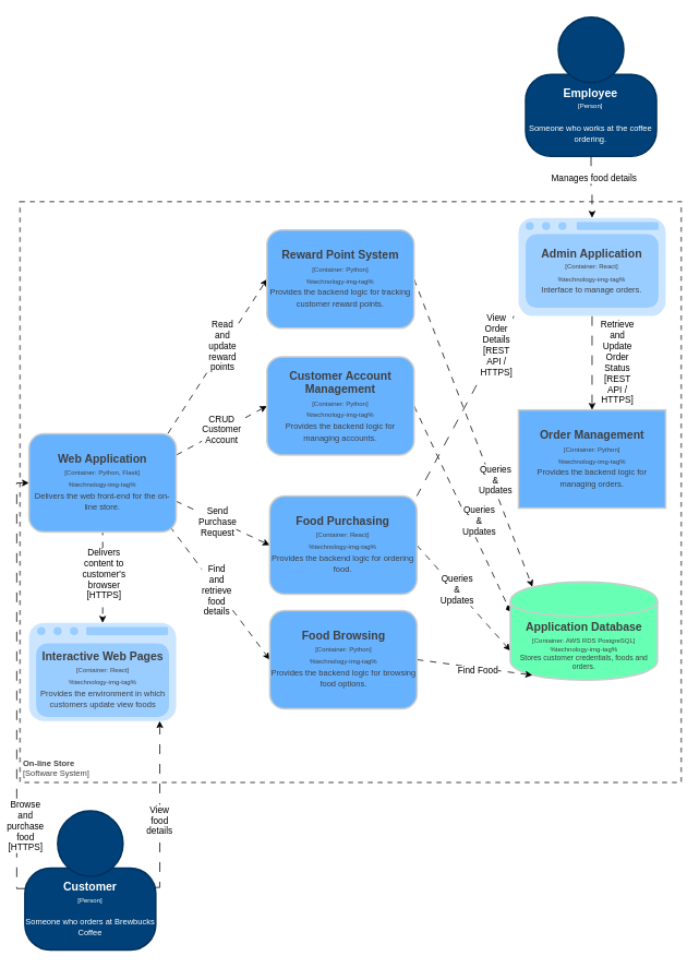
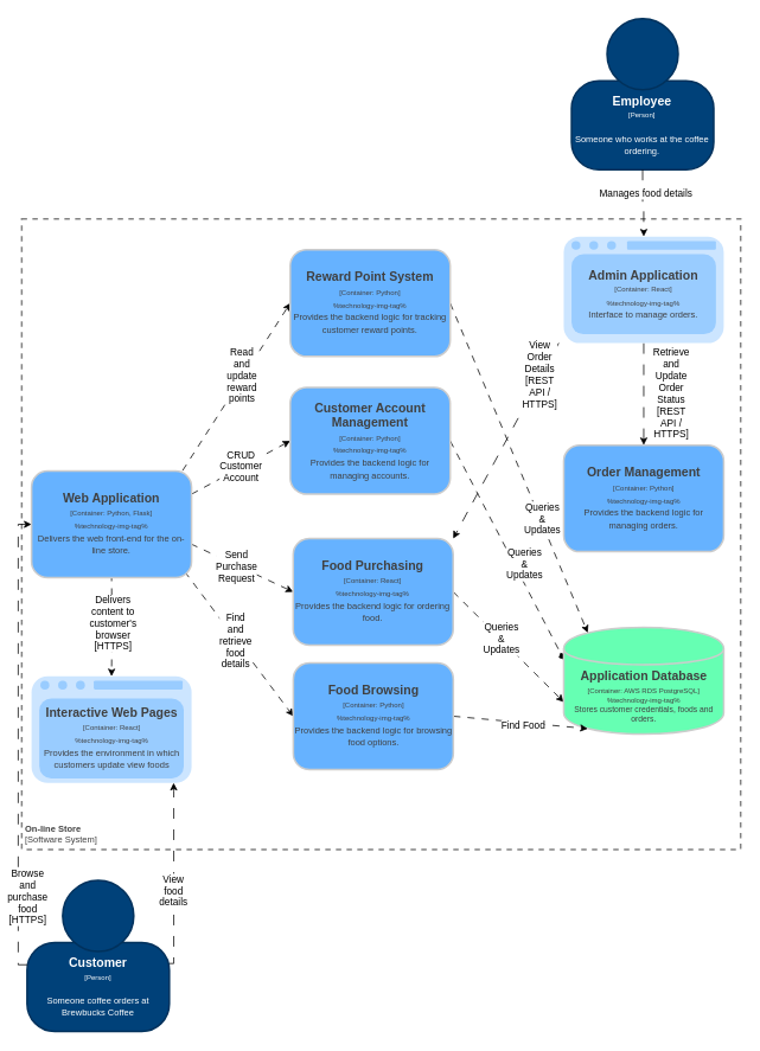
- <mxCell id="53" value="&lt;div&gt;&lt;span style=&quot;font-size: 14px&quot;&gt;&lt;b&gt;Order Management&lt;/b&gt;&lt;/span&gt;&lt;/div&gt;&lt;div&gt;&lt;span style=&quot;font-size: 8px&quot;&gt;[Container: Python]&lt;/span&gt;&lt;/div&gt;&lt;div&gt;&lt;span style=&quot;font-size: 8px&quot;&gt;%technology-img-tag%&lt;/span&gt;&lt;/div&gt;&lt;div&gt;&lt;font size=&quot;1&quot;&gt;Provides the backend logic for managing orders.&lt;/font&gt;&lt;/div&gt;" style="whiteSpace=wrap;html=1;fillColor=#66B2FF;fontColor=#404040;strokeColor=#CCCCCC;resizable=0;rotatable=0;strokeWidth=2;metaEdit=1;allowArrows=0;rounded=0;" parent="1" vertex="1"><mxGeometry x="633.72" y="500" width="180" height="120" as="geometry" /></mxCell>
+ <mxCell id="53" value="&lt;div&gt;&lt;span style=&quot;font-size: 14px&quot;&gt;&lt;b&gt;Order Management&lt;/b&gt;&lt;/span&gt;&lt;/div&gt;&lt;div&gt;&lt;span style=&quot;font-size: 8px&quot;&gt;[Container: Python]&lt;/span&gt;&lt;/div&gt;&lt;div&gt;&lt;span style=&quot;font-size: 8px&quot;&gt;%technology-img-tag%&lt;/span&gt;&lt;/div&gt;&lt;div&gt;&lt;font size=&quot;1&quot;&gt;Provides the backend logic for managing orders.&lt;/font&gt;&lt;/div&gt;" style="rounded=1;whiteSpace=wrap;html=1;fillColor=#66B2FF;fontColor=#404040;strokeColor=#CCCCCC;resizable=0;rotatable=0;strokeWidth=2;metaEdit=1;allowArrows=0;" parent="1" vertex="1"><mxGeometry x="633.72" y="500" width="180" height="120" as="geometry" /></mxCell>
- <mxCell id="50" style="rounded=0;orthogonalLoop=1;jettySize=auto;html=1;entryX=1;entryY=0;entryDx=0;entryDy=0;dashed=1;dashPattern=12 12;exitX=0.747;exitY=0.197;exitDx=0;exitDy=0;exitPerimeter=0;endArrow=none;" parent="1" source="5" target="37" edge="1"><mxGeometry relative="1" as="geometry"><mxPoint x="685" y="385.21" as="sourcePoint" /></mxGeometry></mxCell>
+ <mxCell id="50" style="rounded=0;orthogonalLoop=1;jettySize=auto;html=1;entryX=1;entryY=0;entryDx=0;entryDy=0;dashed=1;dashPattern=12 12;exitX=0.747;exitY=0.197;exitDx=0;exitDy=0;exitPerimeter=0;" parent="1" source="5" target="37" edge="1"><mxGeometry relative="1" as="geometry"><mxPoint x="685" y="385.21" as="sourcePoint" /></mxGeometry></mxCell>
- <mxCell id="20" value="&lt;div&gt;&lt;b style=&quot;font-size: 14px&quot;&gt;Application Database&lt;/b&gt;&lt;br&gt;&lt;/div&gt;&lt;div style=&quot;font-size: 12px&quot;&gt;&lt;font style=&quot;font-size: 8px&quot;&gt;[Container: AWS RDS PostgreSQL]&lt;/font&gt;&lt;/div&gt;&lt;div style=&quot;font-size: 8px&quot;&gt;&lt;font style=&quot;line-height: 9.6px&quot;&gt;%technology-img-tag%&lt;br&gt;&lt;/font&gt;&lt;/div&gt;&lt;div&gt;&lt;font&gt;Stores customer credentials, foods and orders.&lt;/font&gt;&lt;/div&gt;" style="shape=cylinder;whiteSpace=wrap;html=1;boundedLbl=1;backgroundOutline=1;strokeColor=#CCCCCC;strokeWidth=2;fillColor=#66FFB3;fontSize=9;fontColor=#404040;align=center;resizable=0;rotatable=0;verticalAlign=middle;spacing=2;metaEdit=1;allowArrows=0;" parent="1" vertex="1"><mxGeometry x="623.72" y="710.21" width="180" height="120" as="geometry" /></mxCell>
+ <mxCell id="20" value="&lt;div&gt;&lt;b style=&quot;font-size: 14px&quot;&gt;Application Database&lt;/b&gt;&lt;br&gt;&lt;/div&gt;&lt;div style=&quot;font-size: 12px&quot;&gt;&lt;font style=&quot;font-size: 8px&quot;&gt;[Container: AWS RDS PostgreSQL]&lt;/font&gt;&lt;/div&gt;&lt;div style=&quot;font-size: 8px&quot;&gt;&lt;font style=&quot;line-height: 9.6px&quot;&gt;%technology-img-tag%&lt;br&gt;&lt;/font&gt;&lt;/div&gt;&lt;div&gt;&lt;font&gt;Stores customer credentials, foods and orders.&lt;/font&gt;&lt;/div&gt;" style="shape=cylinder;whiteSpace=wrap;html=1;boundedLbl=1;backgroundOutline=1;strokeColor=#CCCCCC;strokeWidth=2;fillColor=#66FFB3;fontSize=9;fontColor=#404040;align=center;resizable=0;rotatable=0;verticalAlign=middle;spacing=2;metaEdit=1;allowArrows=0;" parent="1" vertex="1"><mxGeometry x="633.72" y="705.21" width="180" height="120" as="geometry" /></mxCell>
- <mxCell id="3" value="&lt;div style=&quot;color: rgb(255 , 255 , 255) ; white-space: normal&quot;&gt;&lt;span style=&quot;font-size: 14px&quot;&gt;&lt;b&gt;Customer&lt;/b&gt;&lt;/span&gt;&lt;/div&gt;&lt;div style=&quot;color: rgb(255 , 255 , 255) ; white-space: normal&quot;&gt;&lt;font style=&quot;font-size: 8px&quot;&gt;[Person]&lt;/font&gt;&lt;/div&gt;&lt;div style=&quot;color: rgb(255 , 255 , 255) ; white-space: normal ; font-size: 8px&quot;&gt;&lt;span style=&quot;font-size: x-small&quot;&gt;&lt;br&gt;&lt;/span&gt;&lt;/div&gt;&lt;div style=&quot;color: rgb(255 , 255 , 255) ; white-space: normal&quot;&gt;&lt;font size=&quot;1&quot;&gt;Someone who orders at Brewbucks Coffee&lt;/font&gt;&lt;/div&gt;" style="rounded=1;whiteSpace=wrap;html=1;strokeColor=#00315C;fillColor=#004179;fontColor=#000000;arcSize=31;rotatable=0;strokeWidth=2;metaEdit=1;allowArrows=0;" parent="2" vertex="1"><mxGeometry y="70" width="160" height="100" as="geometry" /></mxCell>
+ <mxCell id="3" value="&lt;div style=&quot;color: rgb(255 , 255 , 255) ; white-space: normal&quot;&gt;&lt;span style=&quot;font-size: 14px&quot;&gt;&lt;b&gt;Customer&lt;/b&gt;&lt;/span&gt;&lt;/div&gt;&lt;div style=&quot;color: rgb(255 , 255 , 255) ; white-space: normal&quot;&gt;&lt;font style=&quot;font-size: 8px&quot;&gt;[Person]&lt;/font&gt;&lt;/div&gt;&lt;div style=&quot;color: rgb(255 , 255 , 255) ; white-space: normal ; font-size: 8px&quot;&gt;&lt;span style=&quot;font-size: x-small&quot;&gt;&lt;br&gt;&lt;/span&gt;&lt;/div&gt;&lt;div style=&quot;color: rgb(255 , 255 , 255) ; white-space: normal&quot;&gt;&lt;font size=&quot;1&quot;&gt;Someone coffee orders at Brewbucks Coffee&lt;/font&gt;&lt;/div&gt;" style="rounded=1;whiteSpace=wrap;html=1;strokeColor=#00315C;fillColor=#004179;fontColor=#000000;arcSize=31;rotatable=0;strokeWidth=2;metaEdit=1;allowArrows=0;" parent="2" vertex="1"><mxGeometry y="70" width="160" height="100" as="geometry" /></mxCell>
